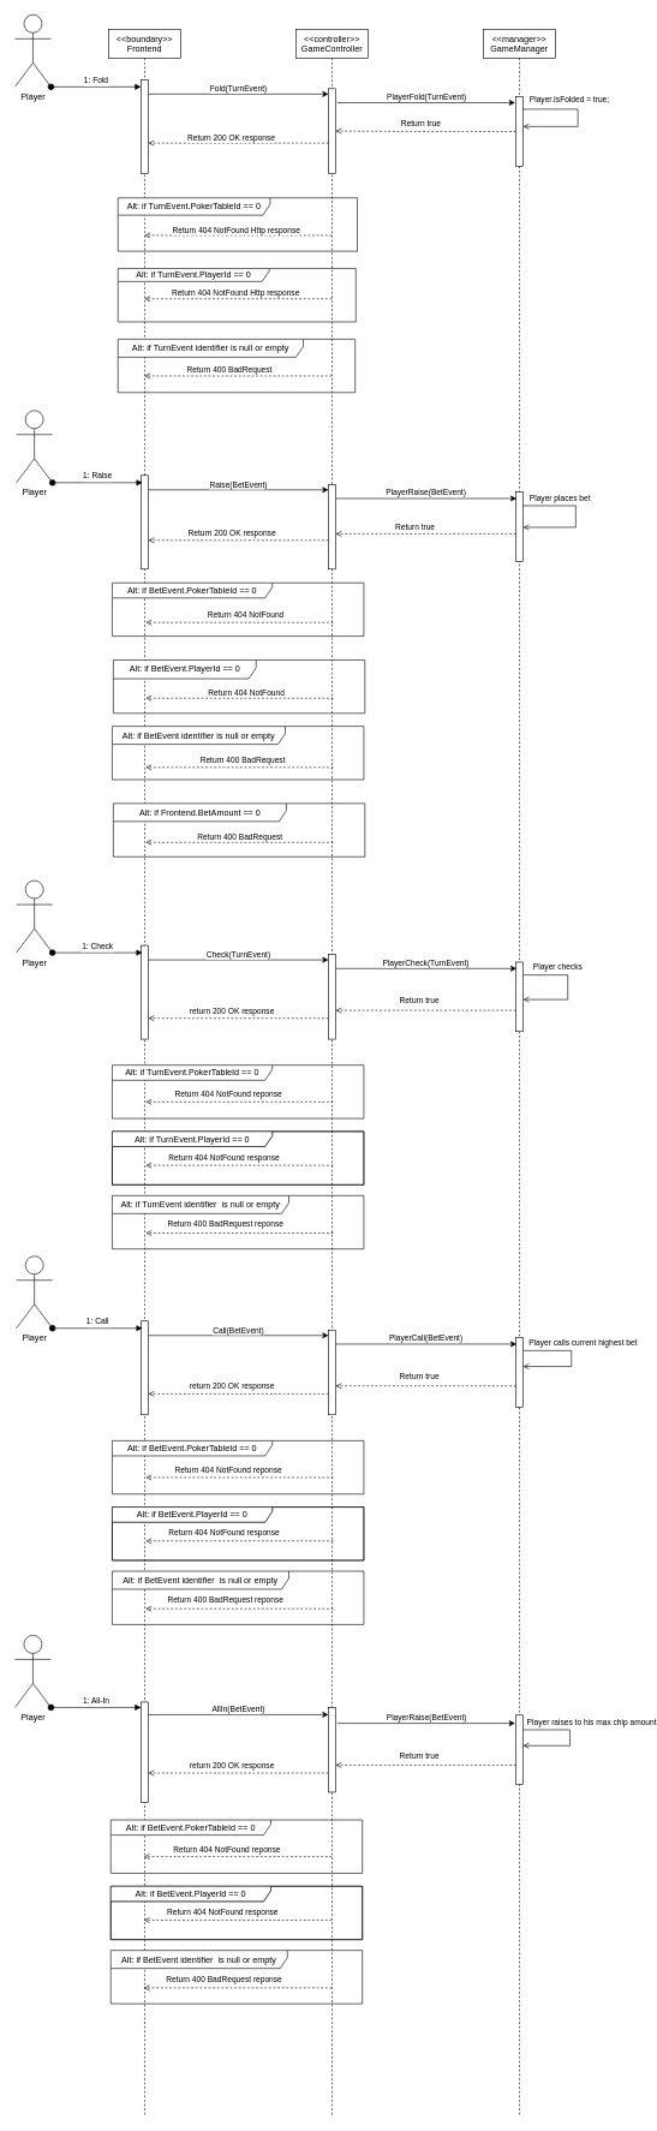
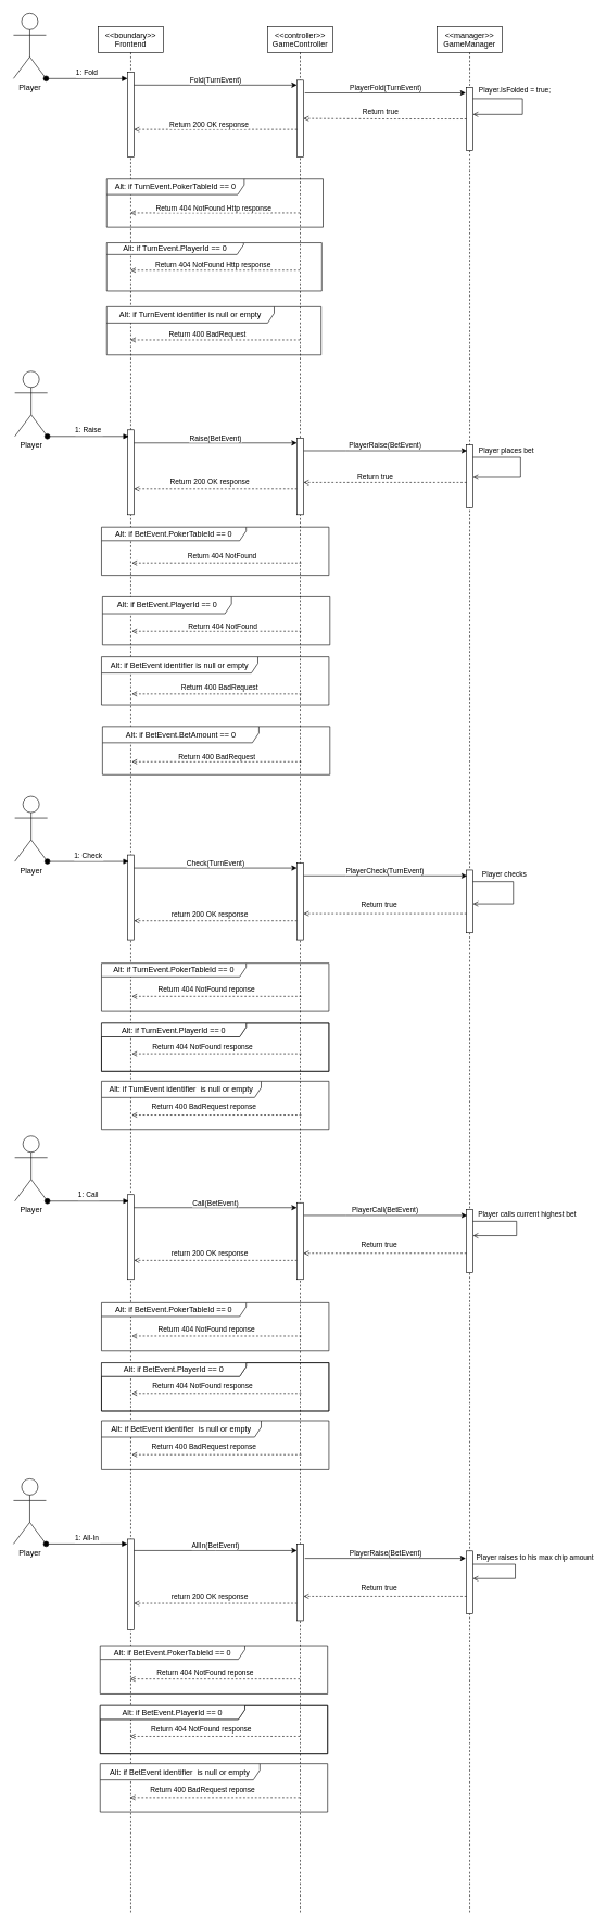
- <mxCell id="57" value="Alt: if Frontend.BetAmount == 0" style="shape=umlFrame;whiteSpace=wrap;html=1;width=240;height=25;" vertex="1" parent="1"><mxGeometry x="156.5" y="1114" width="349" height="74" as="geometry" /></mxCell>
+ <mxCell id="57" value="Alt: if BetEvent.BetAmount == 0" style="shape=umlFrame;whiteSpace=wrap;html=1;width=240;height=25;" vertex="1" parent="1"><mxGeometry x="156.5" y="1114" width="349" height="74" as="geometry" /></mxCell>
